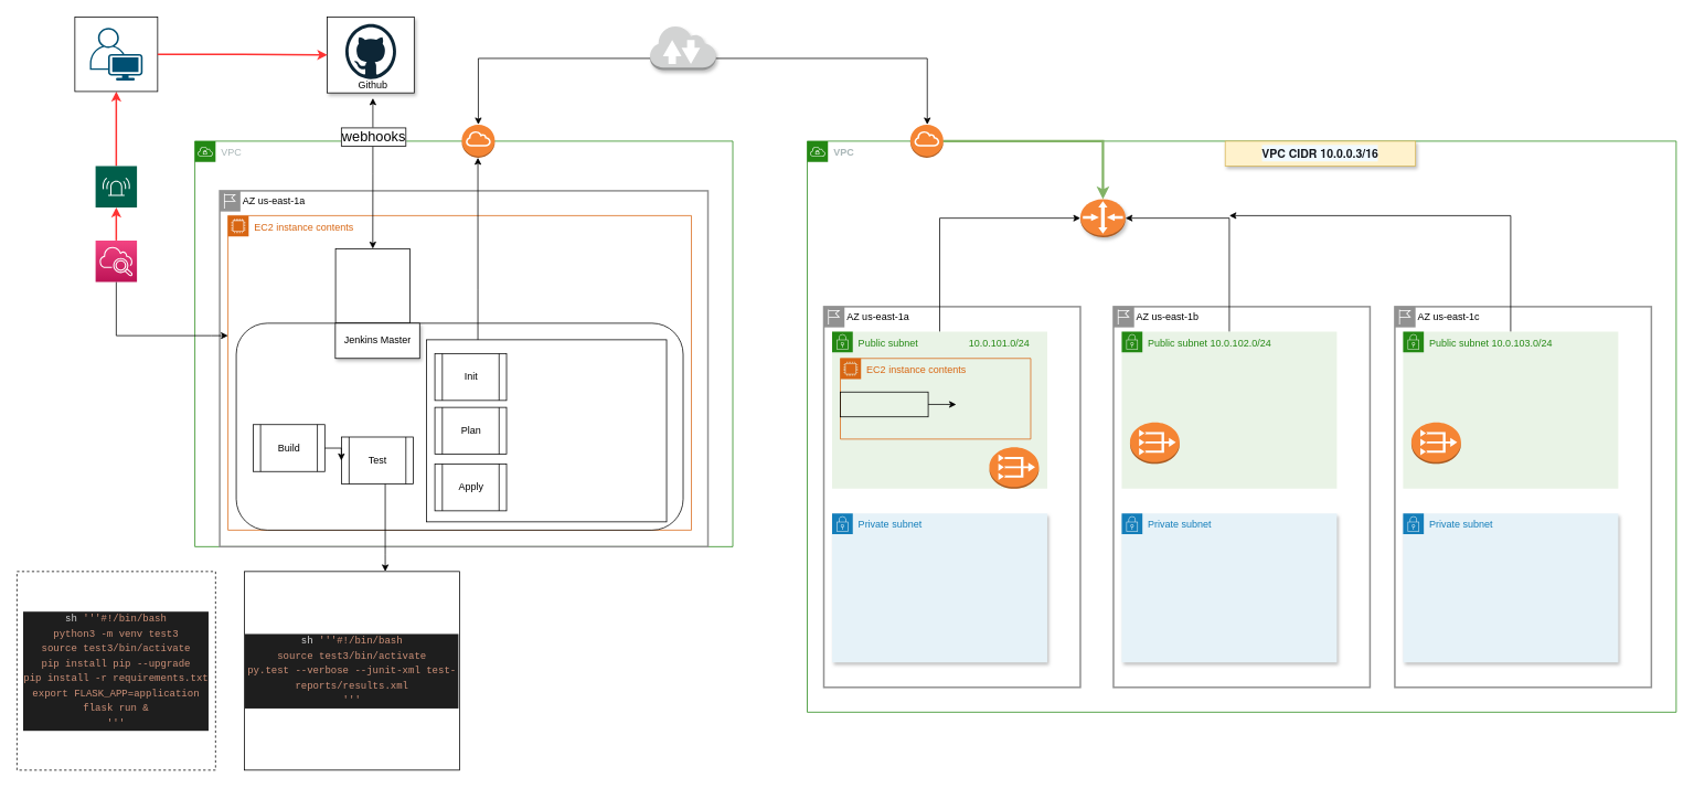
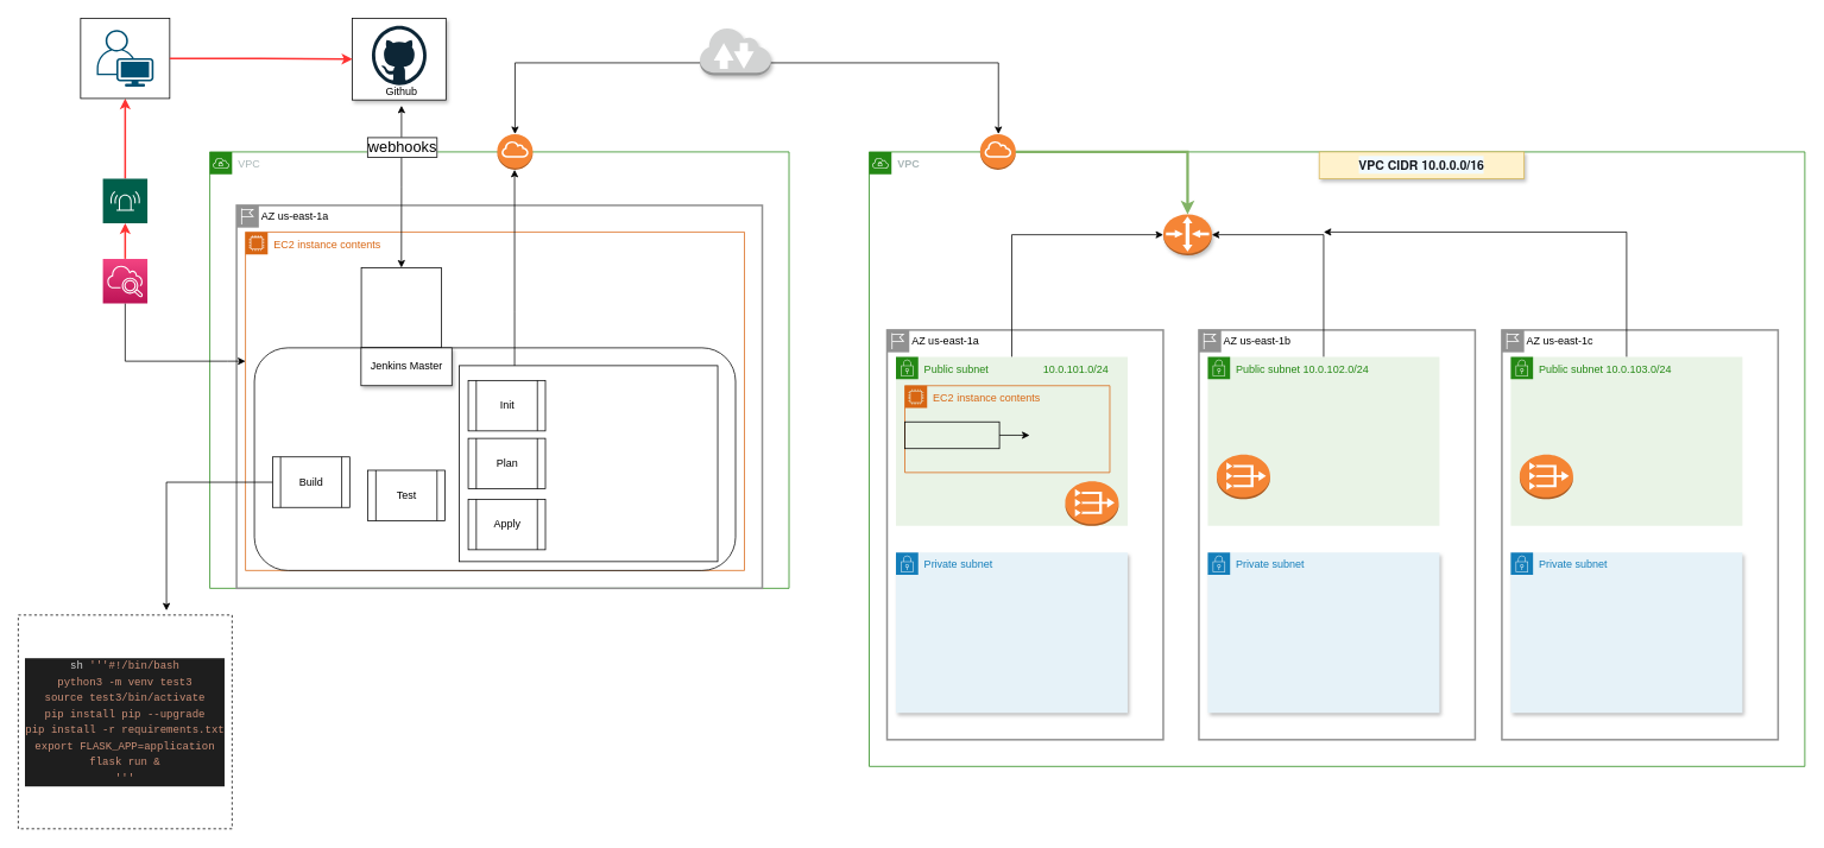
- <mxCell id="34" value="&lt;span style=&quot;color: rgb(22, 25, 31); font-family: &amp;quot;Amazon Ember&amp;quot;, &amp;quot;Helvetica Neue&amp;quot;, Roboto, Arial, sans-serif; font-size: 14px; text-align: start; background-color: rgb(241, 250, 255);&quot;&gt;VPC CIDR 10.0.0.3/16&lt;/span&gt;" style="text;html=1;strokeColor=#d6b656;fillColor=#fff2cc;align=center;verticalAlign=middle;whiteSpace=wrap;rounded=0;shadow=1;labelBackgroundColor=none;labelBorderColor=none;strokeWidth=1;fontStyle=1" parent="19" vertex="1"><mxGeometry x="505" width="230" height="30" as="geometry" /></mxCell>
+ <mxCell id="34" value="&lt;span style=&quot;color: rgb(22, 25, 31); font-family: &amp;quot;Amazon Ember&amp;quot;, &amp;quot;Helvetica Neue&amp;quot;, Roboto, Arial, sans-serif; font-size: 14px; text-align: start; background-color: rgb(241, 250, 255);&quot;&gt;VPC CIDR 10.0.0.0/16&lt;/span&gt;" style="text;html=1;strokeColor=#d6b656;fillColor=#fff2cc;align=center;verticalAlign=middle;whiteSpace=wrap;rounded=0;shadow=1;labelBackgroundColor=none;labelBorderColor=none;strokeWidth=1;fontStyle=1" parent="19" vertex="1"><mxGeometry x="505" width="230" height="30" as="geometry" /></mxCell>
- <mxCell id="70" style="edgeStyle=orthogonalEdgeStyle;rounded=0;orthogonalLoop=1;jettySize=auto;html=1;strokeColor=#000000;strokeWidth=1;" parent="1" source="10" target="9" edge="1"><mxGeometry relative="1" as="geometry" /></mxCell>
+ <mxCell id="70" style="edgeStyle=orthogonalEdgeStyle;rounded=0;orthogonalLoop=1;jettySize=auto;html=1;entryX=0.693;entryY=-0.021;entryDx=0;entryDy=0;entryPerimeter=0;strokeColor=#000000;strokeWidth=1;" parent="1" source="10" target="51" edge="1"><mxGeometry relative="1" as="geometry" /></mxCell>
- <mxCell id="62" style="edgeStyle=orthogonalEdgeStyle;rounded=0;orthogonalLoop=1;jettySize=auto;html=1;entryX=0.654;entryY=0;entryDx=0;entryDy=0;entryPerimeter=0;" parent="1" source="9" target="52" edge="1"><mxGeometry relative="1" as="geometry"><Array as="points"><mxPoint x="465" y="670" /><mxPoint x="465" y="670" /></Array></mxGeometry></mxCell>
- <mxCell id="52" value="&lt;div style=&quot;color: rgb(212, 212, 212); background-color: rgb(30, 30, 30); font-family: Menlo, Monaco, &amp;quot;Courier New&amp;quot;, monospace; line-height: 18px;&quot;&gt;&lt;div&gt; sh &lt;span style=&quot;color: #ce9178;&quot;&gt;'''#!/bin/bash&lt;/span&gt;&lt;/div&gt;&lt;div&gt;&lt;span style=&quot;color: #ce9178;&quot;&gt;        source test3/bin/activate&lt;/span&gt;&lt;/div&gt;&lt;div&gt;&lt;span style=&quot;color: #ce9178;&quot;&gt;        py.test --verbose --junit-xml test-reports/results.xml&lt;/span&gt;&lt;/div&gt;&lt;div&gt;&lt;span style=&quot;color: #ce9178;&quot;&gt;        '''&lt;/span&gt; &lt;/div&gt;&lt;/div&gt;" style="whiteSpace=wrap;html=1;rounded=0;" parent="1" vertex="1"><mxGeometry x="295" y="690" width="260" height="240" as="geometry" /></mxCell>
